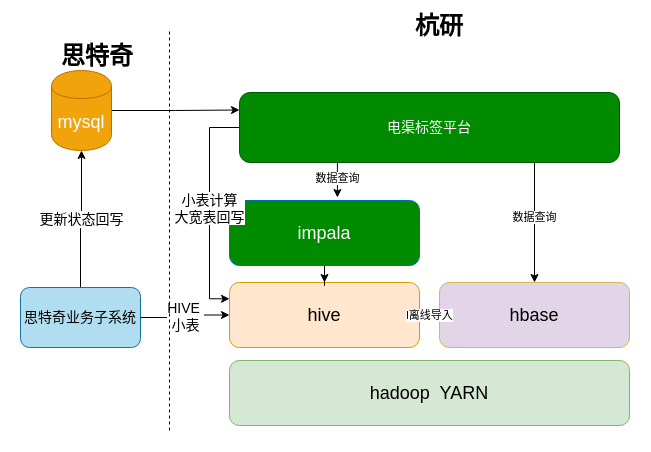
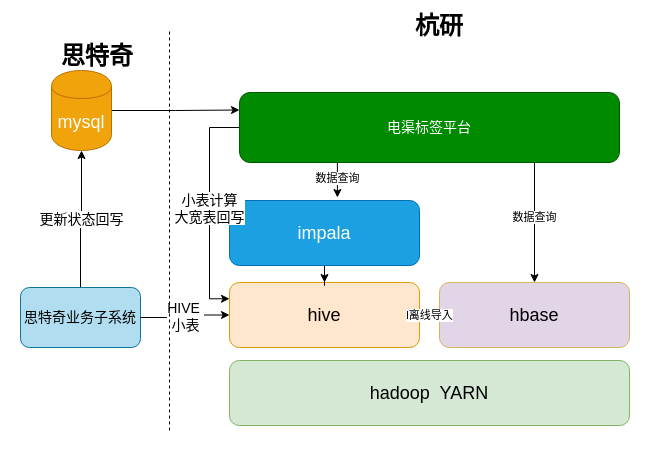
- <mxCell id="5" value="&lt;font style=&quot;font-size: 18px&quot;&gt;impala&lt;/font&gt;" style="rounded=1;whiteSpace=wrap;html=1;fillColor=#008a00;strokeColor=#006EAF;fontColor=#ffffff;" parent="1" vertex="1"><mxGeometry x="229" y="200" width="190" height="65" as="geometry" /></mxCell>
+ <mxCell id="5" value="&lt;font style=&quot;font-size: 18px&quot;&gt;impala&lt;/font&gt;" style="rounded=1;whiteSpace=wrap;html=1;fillColor=#1ba1e2;strokeColor=#006EAF;fontColor=#ffffff;" parent="1" vertex="1"><mxGeometry x="229" y="200" width="190" height="65" as="geometry" /></mxCell>
